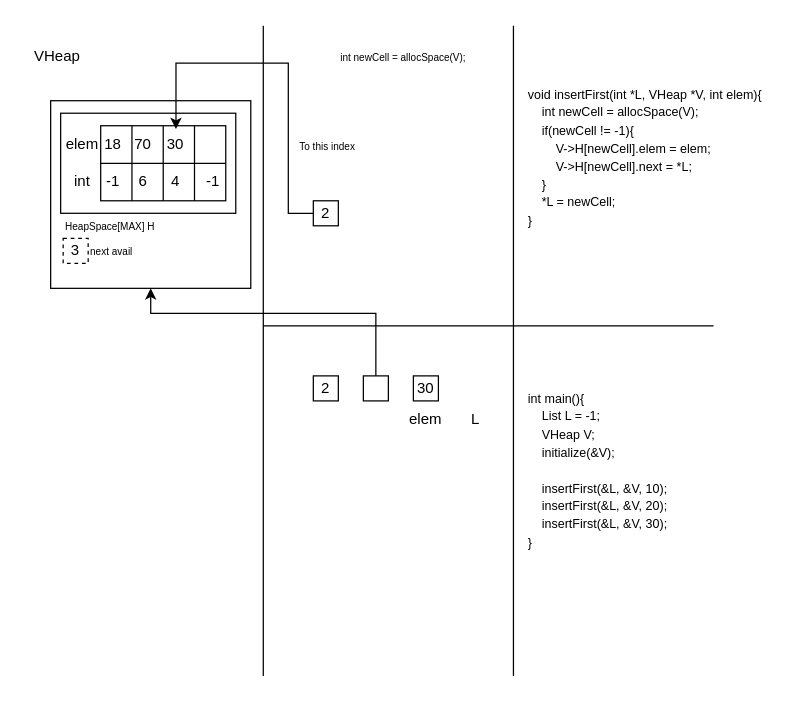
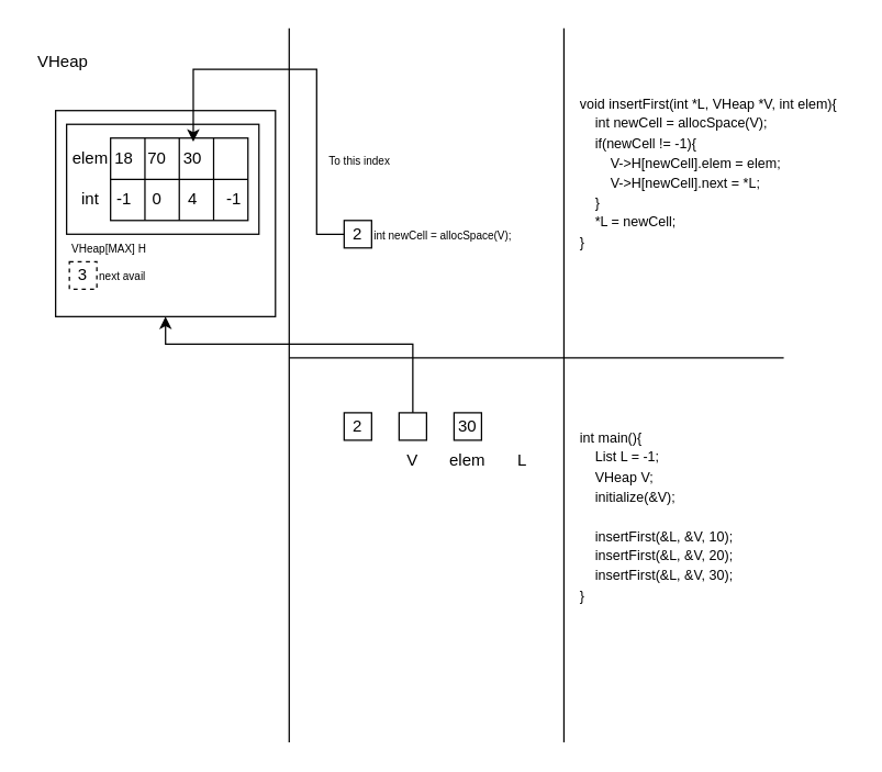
- <mxCell id="35" value="&lt;font style=&quot;font-size: 8px;&quot;&gt;int newCell = allocSpace(V);&lt;/font&gt;" style="text;html=1;align=left;verticalAlign=middle;whiteSpace=wrap;rounded=0;" vertex="1" parent="1"><mxGeometry x="270" y="30" width="105" height="30" as="geometry" /></mxCell>
+ <mxCell id="35" value="&lt;font style=&quot;font-size: 8px;&quot;&gt;int newCell = allocSpace(V);&lt;/font&gt;" style="text;html=1;align=left;verticalAlign=middle;whiteSpace=wrap;rounded=0;" vertex="1" parent="1"><mxGeometry x="270" y="155" width="105" height="30" as="geometry" /></mxCell>
- <mxCell id="16" value="6" style="text;html=1;align=center;verticalAlign=middle;whiteSpace=wrap;rounded=0;" vertex="1" parent="6"><mxGeometry x="64" y="40" width="20" height="30" as="geometry" /></mxCell>
+ <mxCell id="16" value="0" style="text;html=1;align=center;verticalAlign=middle;whiteSpace=wrap;rounded=0;" vertex="1" parent="6"><mxGeometry x="64" y="40" width="20" height="30" as="geometry" /></mxCell>
- <mxCell id="5" value="&lt;font style=&quot;font-size: 8px;&quot;&gt;HeapSpace[MAX]&amp;nbsp;H&lt;/font&gt;" style="text;html=1;align=left;verticalAlign=middle;whiteSpace=wrap;rounded=0;" vertex="1" parent="1"><mxGeometry x="50" y="170" width="100" height="20" as="geometry" /></mxCell>
+ <mxCell id="5" value="&lt;font style=&quot;font-size: 8px;&quot;&gt;VHeap[MAX]&amp;nbsp;H&lt;/font&gt;" style="text;html=1;align=left;verticalAlign=middle;whiteSpace=wrap;rounded=0;" vertex="1" parent="1"><mxGeometry x="50" y="170" width="100" height="20" as="geometry" /></mxCell>
+ <mxCell id="30" value="V" style="text;html=1;align=center;verticalAlign=middle;whiteSpace=wrap;rounded=0;" vertex="1" parent="1"><mxGeometry x="285" y="320" width="30" height="30" as="geometry" /></mxCell>
